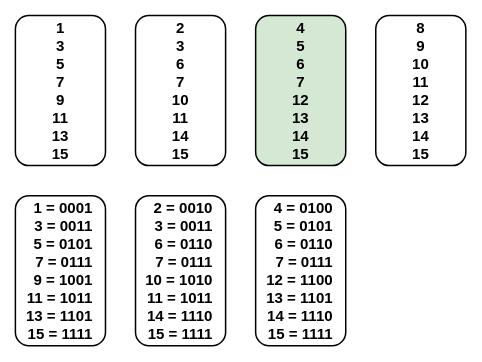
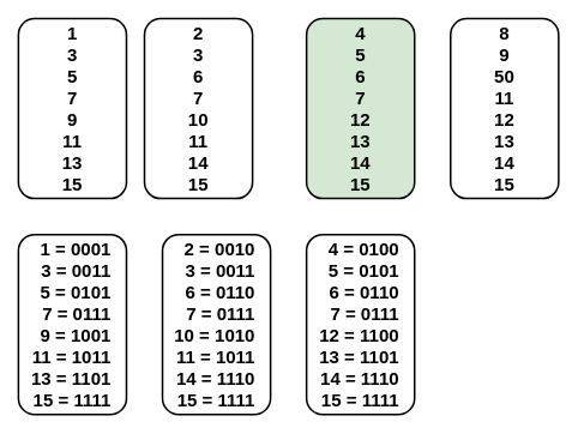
- <mxCell id="3" value="&lt;font style=&quot;font-size: 20px&quot;&gt;&lt;b&gt;2&lt;br&gt;3&lt;br&gt;6&lt;br&gt;7&lt;br&gt;10&lt;br&gt;11&lt;br&gt;14&lt;br&gt;15&lt;/b&gt;&lt;/font&gt;" style="rounded=1;whiteSpace=wrap;html=1;align=center;strokeWidth=2;" vertex="1" parent="1"><mxGeometry x="180" y="20" width="120" height="200" as="geometry" /></mxCell>
+ <mxCell id="3" value="&lt;font style=&quot;font-size: 20px&quot;&gt;&lt;b&gt;2&lt;br&gt;3&lt;br&gt;6&lt;br&gt;7&lt;br&gt;10&lt;br&gt;11&lt;br&gt;14&lt;br&gt;15&lt;/b&gt;&lt;/font&gt;" style="rounded=1;whiteSpace=wrap;html=1;align=center;strokeWidth=2;" vertex="1" parent="1"><mxGeometry x="160" y="20" width="120" height="200" as="geometry" /></mxCell>
- <mxCell id="5" value="&lt;font style=&quot;font-size: 20px&quot;&gt;&lt;b&gt;8&lt;br&gt;9&lt;br&gt;10&lt;br&gt;11&lt;br&gt;12&lt;br&gt;13&lt;br&gt;14&lt;br&gt;15&lt;/b&gt;&lt;/font&gt;" style="rounded=1;whiteSpace=wrap;html=1;align=center;strokeWidth=2;" vertex="1" parent="1"><mxGeometry x="500" y="20" width="120" height="200" as="geometry" /></mxCell>
+ <mxCell id="5" value="&lt;font style=&quot;font-size: 20px&quot;&gt;&lt;b&gt;8&lt;br&gt;9&lt;br&gt;50&lt;br&gt;11&lt;br&gt;12&lt;br&gt;13&lt;br&gt;14&lt;br&gt;15&lt;/b&gt;&lt;/font&gt;" style="rounded=1;whiteSpace=wrap;html=1;align=center;strokeWidth=2;" vertex="1" parent="1"><mxGeometry x="500" y="20" width="120" height="200" as="geometry" /></mxCell>
